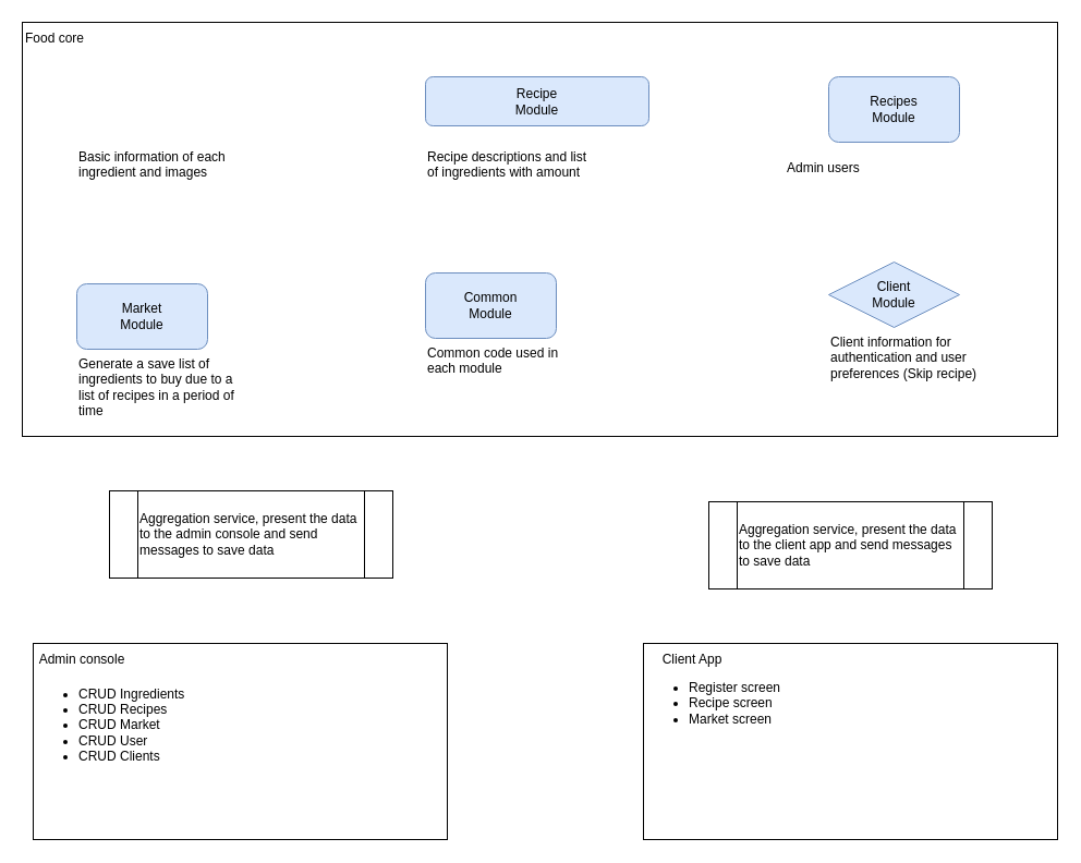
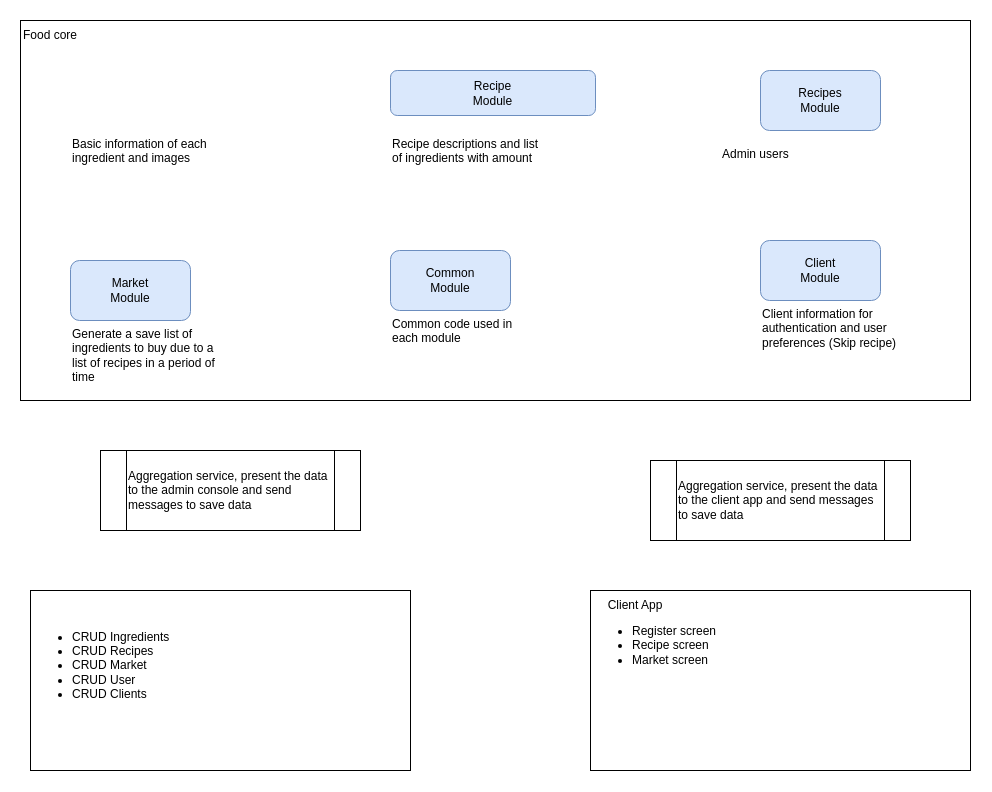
- <mxCell id="16" value="Client&lt;br&gt;Module" style="rhombus;whiteSpace=wrap;html=1;fillColor=#dae8fc;strokeColor=#6c8ebf;" vertex="1" parent="1"><mxGeometry x="760" y="240" width="120" height="60" as="geometry" /></mxCell>
+ <mxCell id="16" value="Client&lt;br&gt;Module" style="rounded=1;whiteSpace=wrap;html=1;fillColor=#dae8fc;strokeColor=#6c8ebf;" vertex="1" parent="1"><mxGeometry x="760" y="240" width="120" height="60" as="geometry" /></mxCell>
- <mxCell id="14" value="Admin console" style="text;html=1;strokeColor=none;fillColor=none;align=center;verticalAlign=middle;whiteSpace=wrap;rounded=0;" vertex="1" parent="1"><mxGeometry x="30" y="590" width="90" height="30" as="geometry" /></mxCell>
